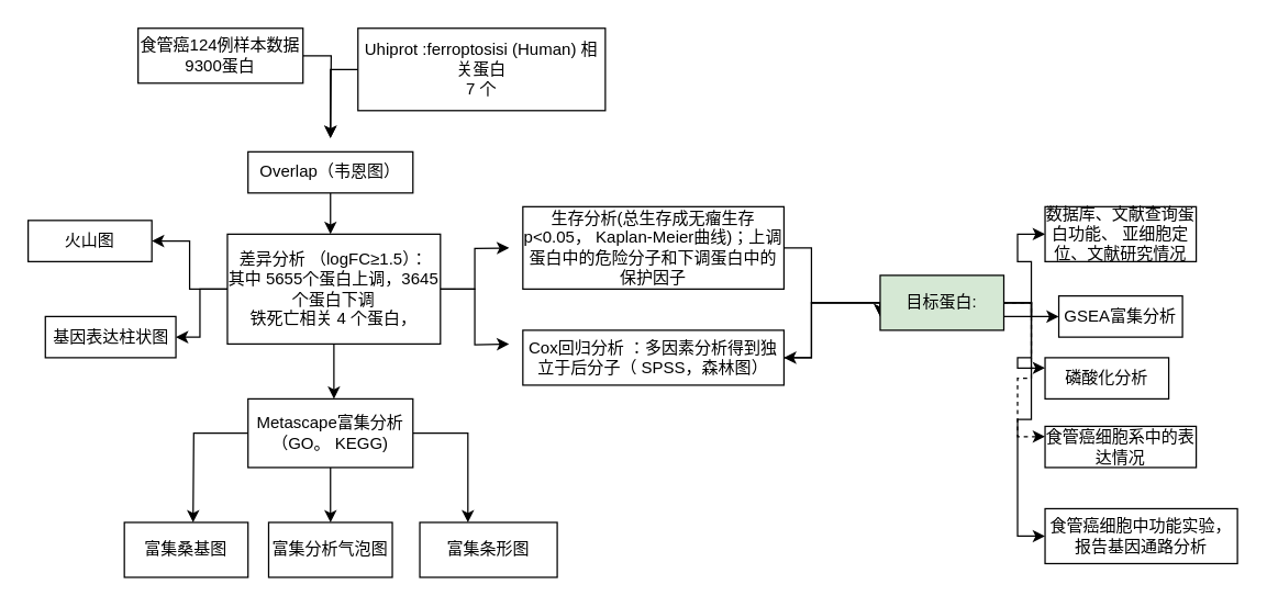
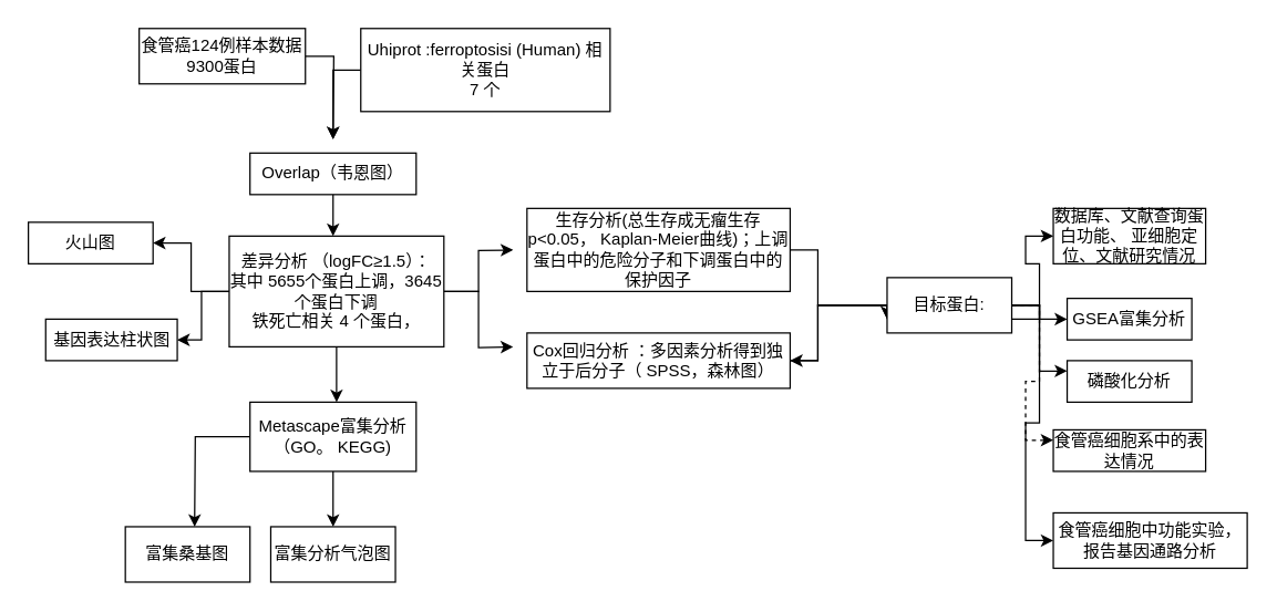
- <mxCell id="33" value="目标蛋白:" style="whiteSpace=wrap;html=1;fillColor=#d5e8d4;" vertex="1" parent="1"><mxGeometry x="640" y="200" width="90" height="40" as="geometry" /></mxCell>
+ <mxCell id="33" value="目标蛋白:" style="whiteSpace=wrap;html=1;" vertex="1" parent="1"><mxGeometry x="640" y="200" width="90" height="40" as="geometry" /></mxCell>
- <mxCell id="36" value="磷酸化分析" style="whiteSpace=wrap;html=1;" vertex="1" parent="1"><mxGeometry x="760" y="260" width="90" height="30" as="geometry" /></mxCell>
+ <mxCell id="36" value="磷酸化分析" style="whiteSpace=wrap;html=1;" vertex="1" parent="1"><mxGeometry x="770" y="260" width="90" height="30" as="geometry" /></mxCell>
- <mxCell id="18" style="edgeStyle=orthogonalEdgeStyle;rounded=0;orthogonalLoop=1;jettySize=auto;html=1;" edge="1" parent="1" source="19" target="20"><mxGeometry relative="1" as="geometry"><mxPoint x="340" y="380" as="targetPoint" /><Array as="points"><mxPoint x="340" y="315" /></Array></mxGeometry></mxCell>
- <mxCell id="20" value="富集条形图" style="rounded=0;whiteSpace=wrap;html=1;" vertex="1" parent="1"><mxGeometry x="305" y="380" width="100" height="40" as="geometry" /></mxCell>
